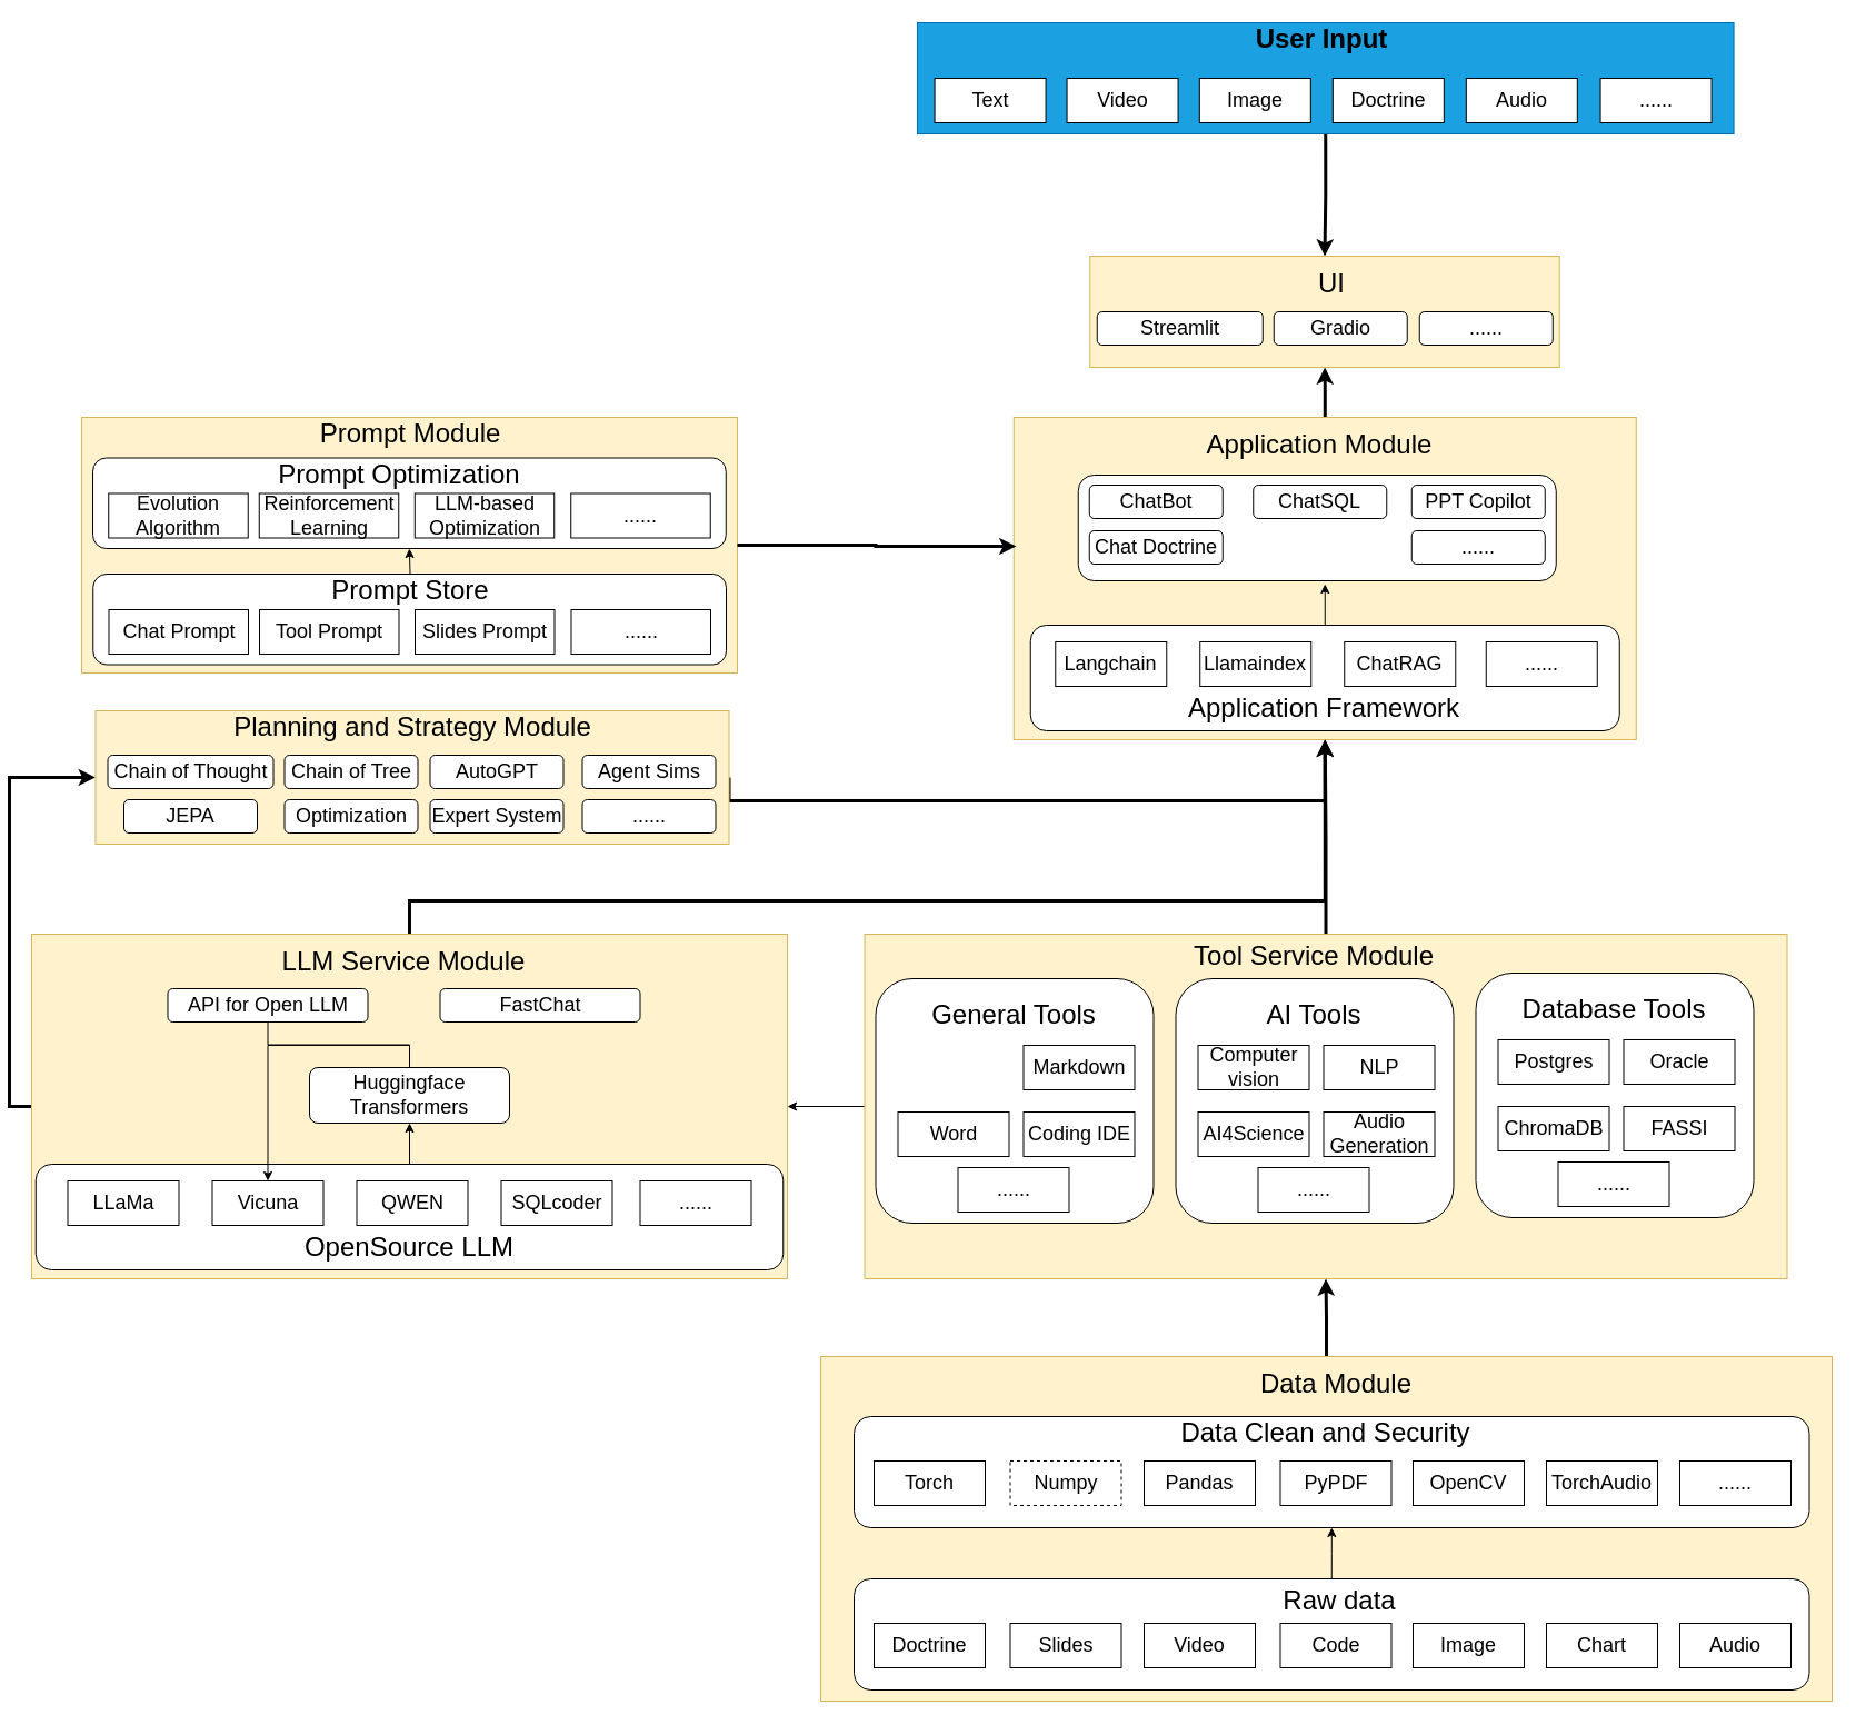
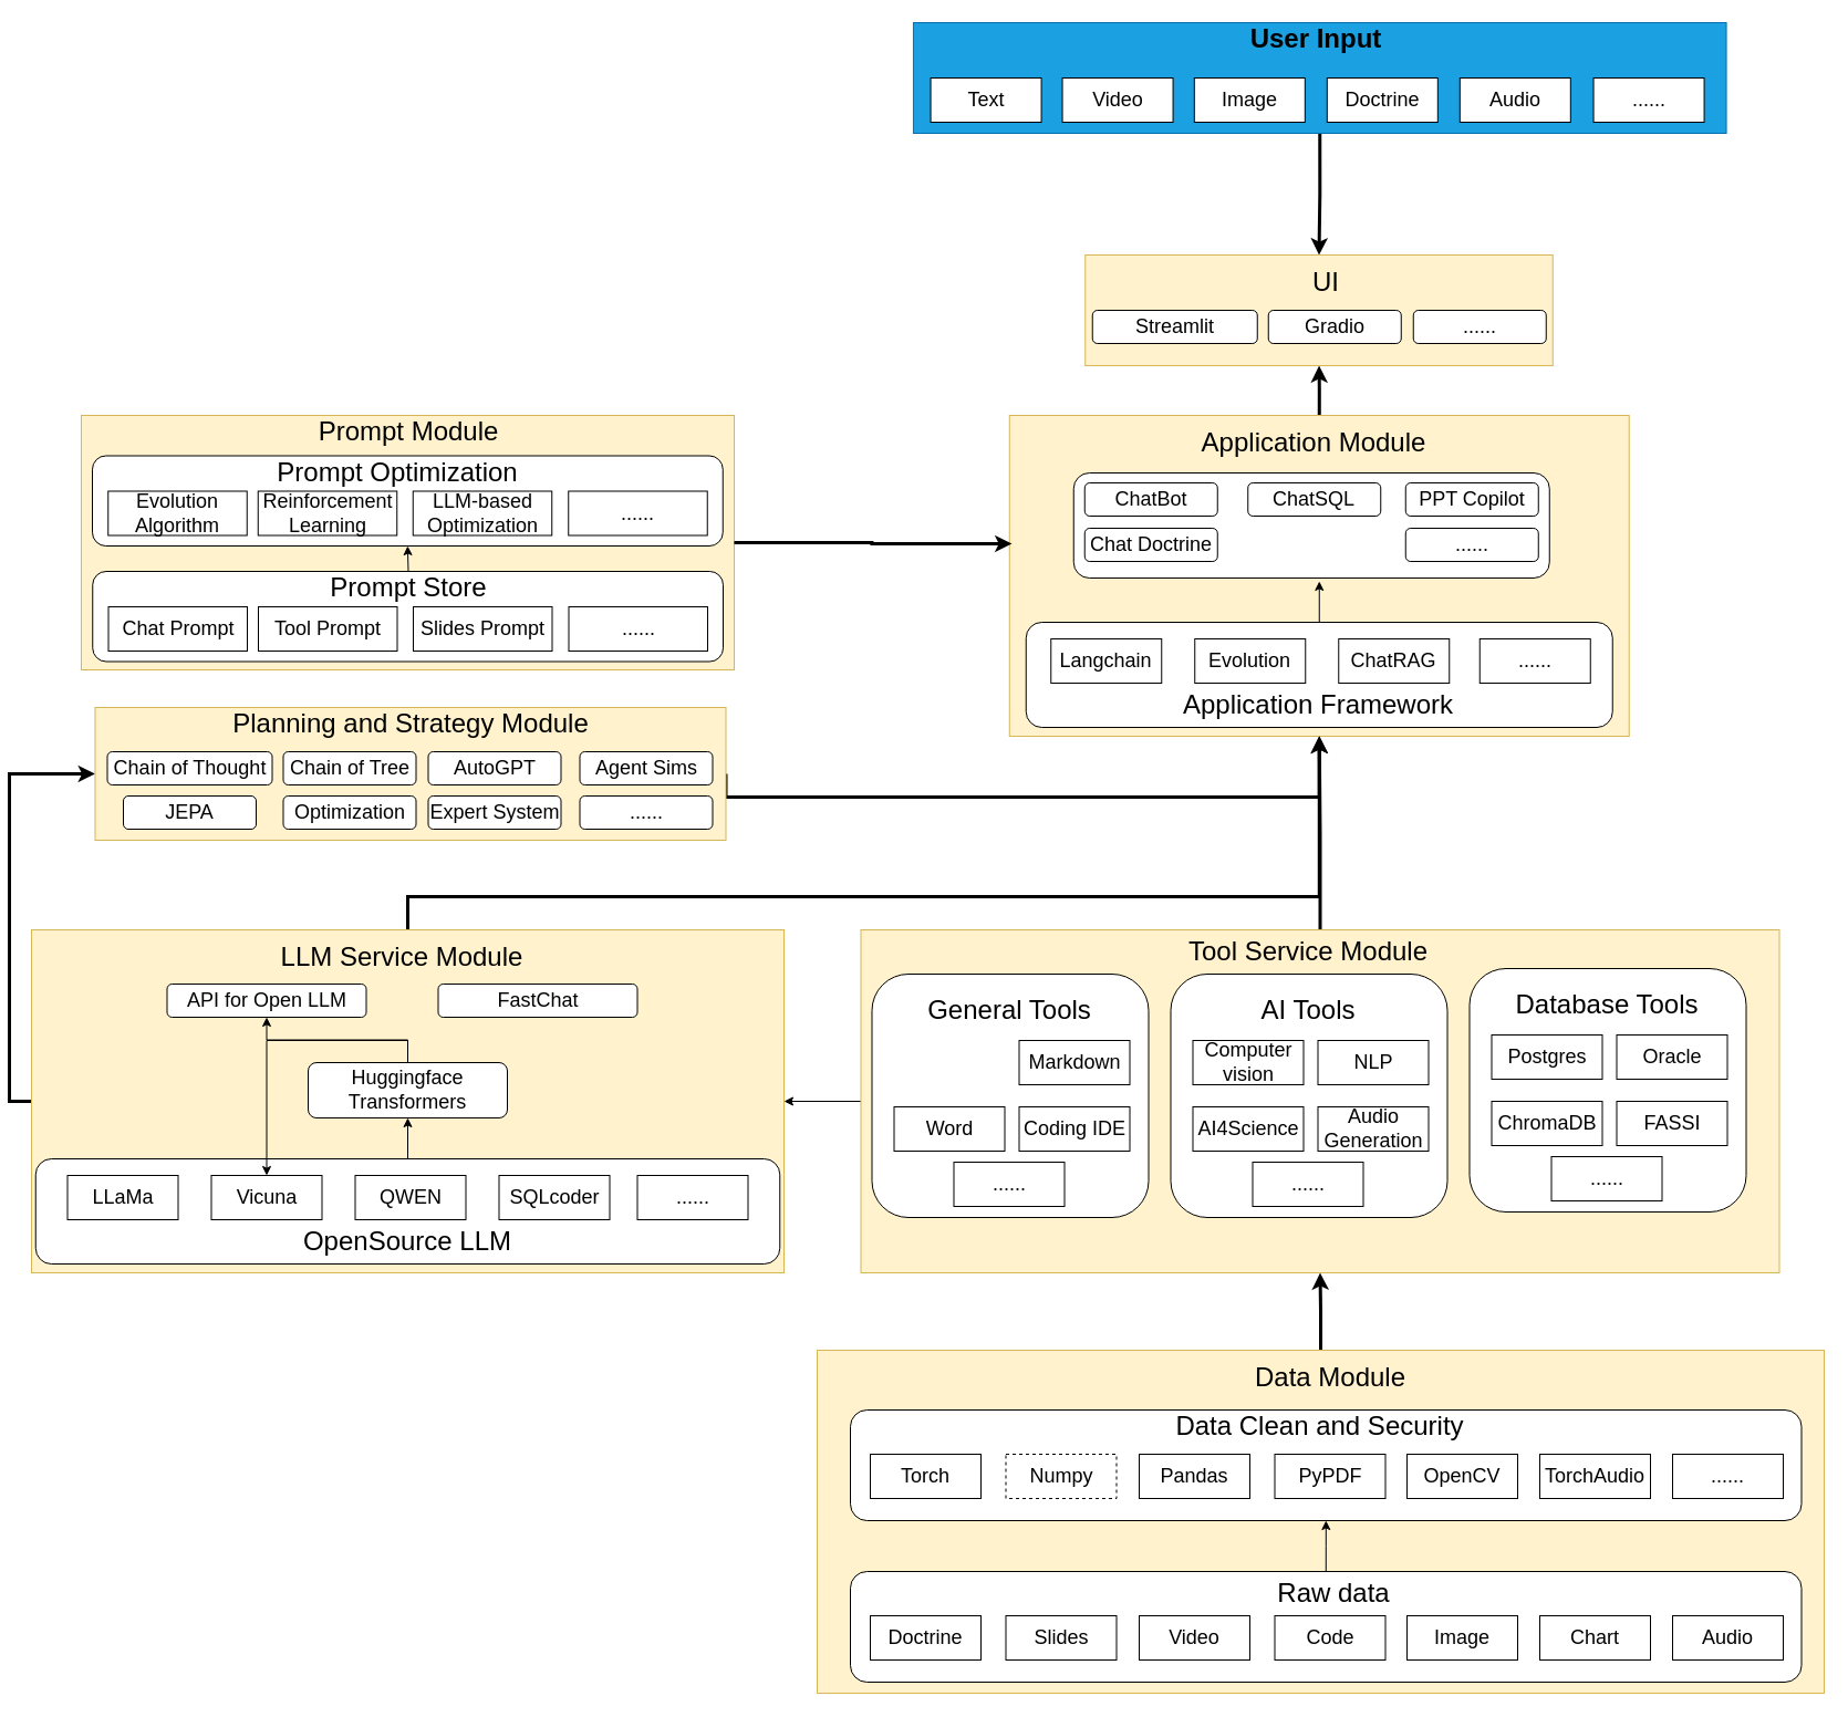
- <mxCell id="37" value="&lt;font style=&quot;font-size: 18px;&quot;&gt;Llamaindex&lt;/font&gt;" style="rounded=0;whiteSpace=wrap;html=1;" vertex="1" parent="1"><mxGeometry x="1071.25" y="577" width="100" height="40" as="geometry" /></mxCell>
+ <mxCell id="37" value="&lt;font style=&quot;font-size: 18px;&quot;&gt;Evolution&lt;/font&gt;" style="rounded=0;whiteSpace=wrap;html=1;" vertex="1" parent="1"><mxGeometry x="1071.25" y="577" width="100" height="40" as="geometry" /></mxCell>
- <mxCell id="23" style="edgeStyle=orthogonalEdgeStyle;rounded=0;orthogonalLoop=1;jettySize=auto;html=1;exitX=0.5;exitY=0;exitDx=0;exitDy=0;endArrow=none;" edge="1" parent="1" source="25" target="21"><mxGeometry relative="1" as="geometry" /></mxCell>
+ <mxCell id="23" style="edgeStyle=orthogonalEdgeStyle;rounded=0;orthogonalLoop=1;jettySize=auto;html=1;exitX=0.5;exitY=0;exitDx=0;exitDy=0;" edge="1" parent="1" source="25" target="21"><mxGeometry relative="1" as="geometry" /></mxCell>
